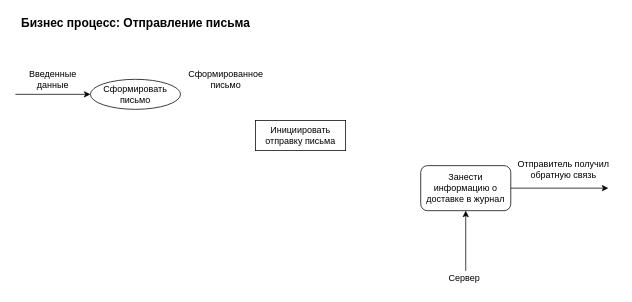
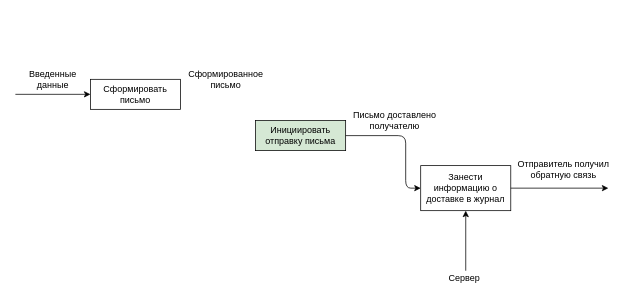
- <mxCell id="12" value="&lt;font style=&quot;font-size: 16px&quot;&gt;&lt;b&gt;Бизнес процесс: Отправление письма&lt;/b&gt;&lt;/font&gt;" style="text;html=1;align=center;verticalAlign=middle;resizable=0;points=[];autosize=1;" parent="1" vertex="1"><mxGeometry x="20" y="20" width="320" height="20" as="geometry" /></mxCell>
- <mxCell id="4" value="Сформировать&lt;br&gt;письмо" style="ellipse;whiteSpace=wrap;html=1;" parent="1" vertex="1"><mxGeometry x="120" y="105" width="120" height="40" as="geometry" /></mxCell>
+ <mxCell id="4" value="Сформировать&lt;br&gt;письмо" style="rounded=0;whiteSpace=wrap;html=1;" parent="1" vertex="1"><mxGeometry x="120" y="105" width="120" height="40" as="geometry" /></mxCell>
+ <mxCell id="8" value="Письмо доставлено&lt;br&gt;получателю" style="text;html=1;align=center;verticalAlign=middle;resizable=0;points=[];autosize=1;" parent="1" vertex="1"><mxGeometry x="460" y="145" width="130" height="30" as="geometry" /></mxCell>
- <mxCell id="5" value="Инициировать отправку письма" style="rounded=0;whiteSpace=wrap;html=1;" parent="1" vertex="1"><mxGeometry x="340" y="160" width="120" height="40" as="geometry" /></mxCell>
+ <mxCell id="5" value="Инициировать отправку письма" style="rounded=0;whiteSpace=wrap;html=1;fillColor=#d5e8d4;" parent="1" vertex="1"><mxGeometry x="340" y="160" width="120" height="40" as="geometry" /></mxCell>
+ <mxCell id="7" value="" style="endArrow=classic;html=1;exitX=1;exitY=0.5;exitDx=0;exitDy=0;entryX=0;entryY=0.5;entryDx=0;entryDy=0;" parent="1" source="5" target="9" edge="1"><mxGeometry width="50" height="50" relative="1" as="geometry"><mxPoint x="500" y="220" as="sourcePoint" /><mxPoint x="530" y="180" as="targetPoint" /><Array as="points"><mxPoint x="540" y="180" /><mxPoint x="540" y="250" /></Array></mxGeometry></mxCell>
- <mxCell id="9" value="Занести информацию о доставке в журнал" style="whiteSpace=wrap;html=1;rounded=1;" parent="1" vertex="1"><mxGeometry x="560" y="220" width="120" height="60" as="geometry" /></mxCell>
+ <mxCell id="9" value="Занести информацию о доставке в журнал" style="rounded=0;whiteSpace=wrap;html=1;" parent="1" vertex="1"><mxGeometry x="560" y="220" width="120" height="60" as="geometry" /></mxCell>
